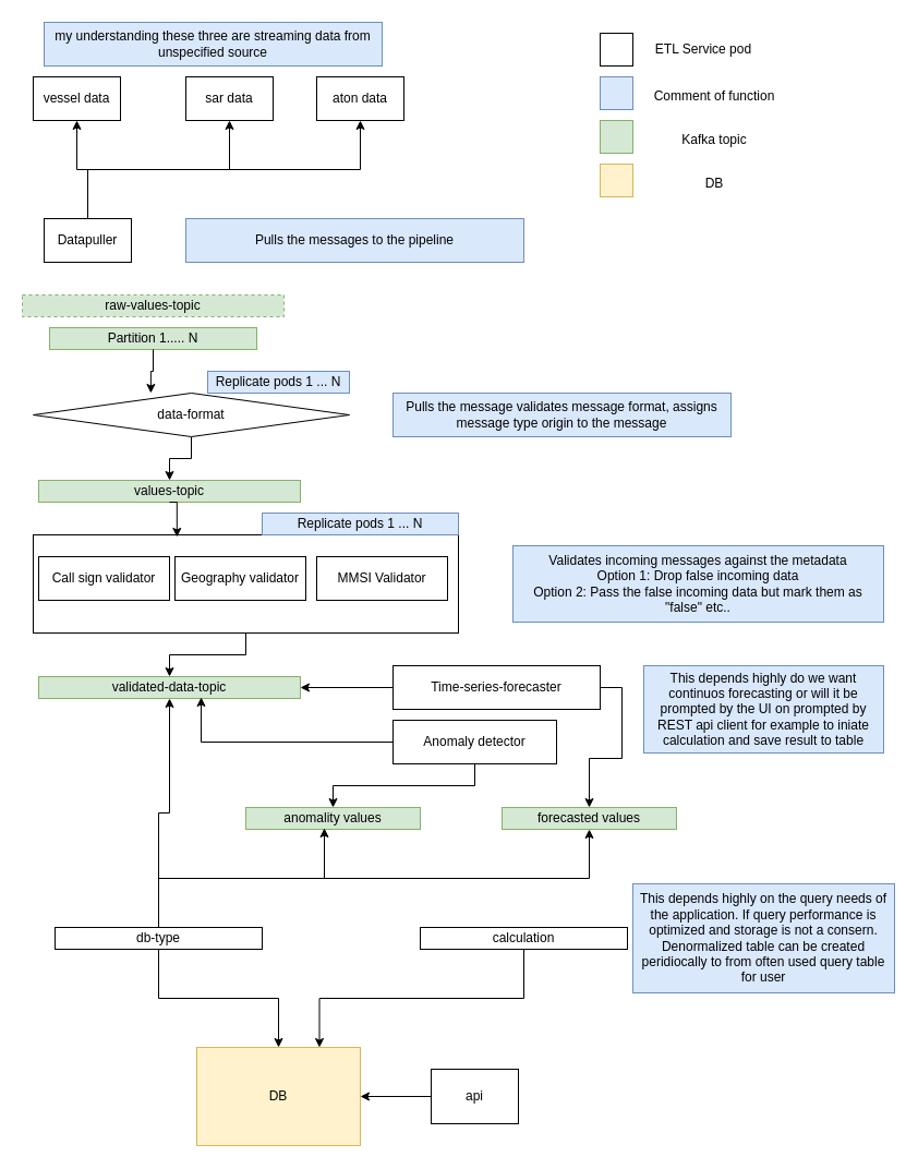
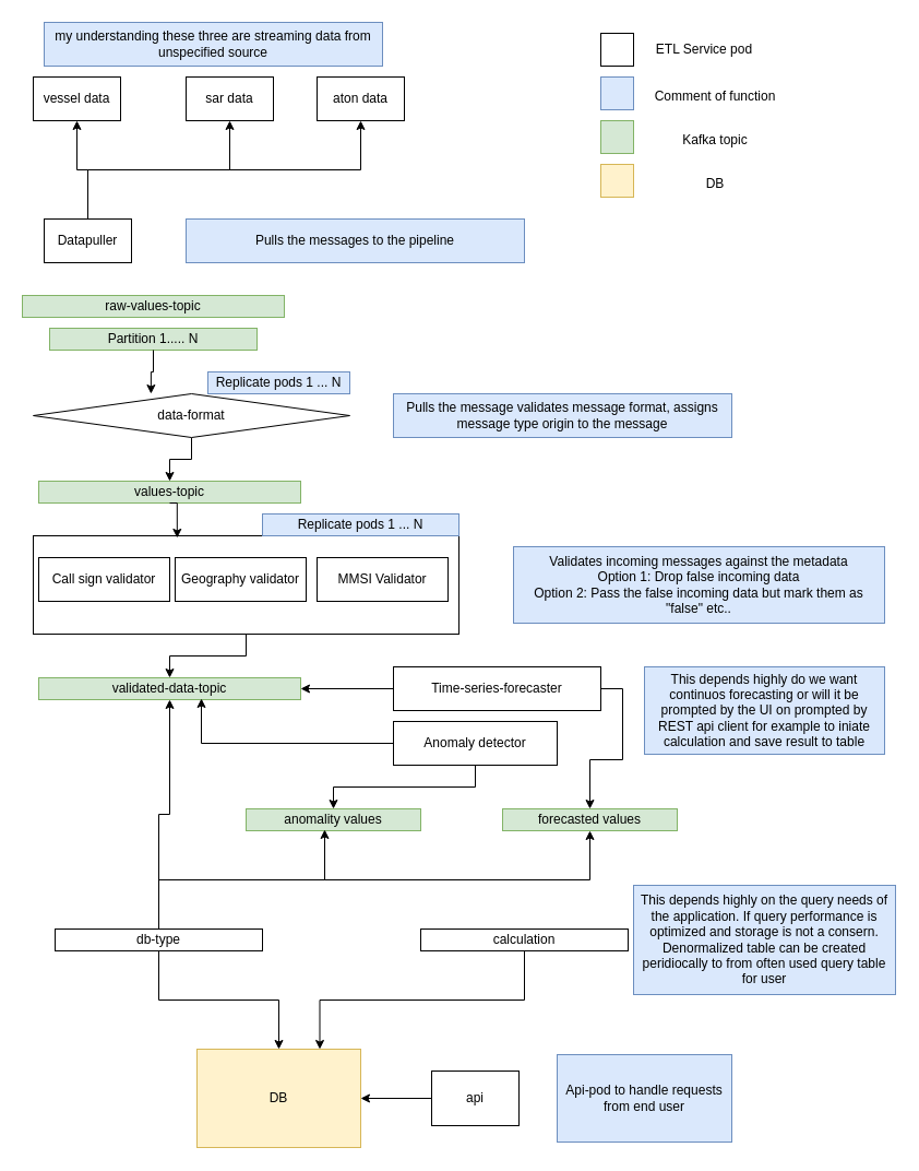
- <mxCell id="9" value="raw-values-topic" style="rounded=0;whiteSpace=wrap;html=1;fillColor=#d5e8d4;strokeColor=#82b366;dashed=1;" vertex="1" parent="1"><mxGeometry x="20" y="270" width="240" height="20" as="geometry" /></mxCell>
+ <mxCell id="9" value="raw-values-topic" style="rounded=0;whiteSpace=wrap;html=1;fillColor=#d5e8d4;strokeColor=#82b366;" vertex="1" parent="1"><mxGeometry x="20" y="270" width="240" height="20" as="geometry" /></mxCell>
+ <mxCell id="54" value="Api-pod to handle requests from end user" style="rounded=0;whiteSpace=wrap;html=1;fillColor=#dae8fc;strokeColor=#6c8ebf;" vertex="1" parent="1"><mxGeometry x="510" y="965" width="160" height="80" as="geometry" /></mxCell>
